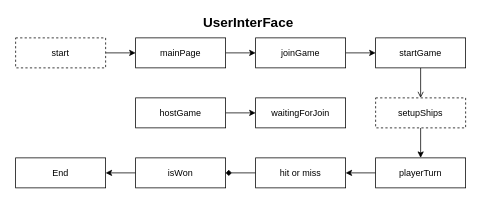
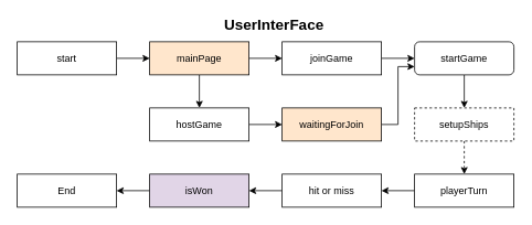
- <mxCell id="3" value="start" style="rounded=0;whiteSpace=wrap;html=1;dashed=1;" vertex="1" parent="1"><mxGeometry x="20" y="50" width="120" height="40" as="geometry" /></mxCell>
+ <mxCell id="3" value="start" style="rounded=0;whiteSpace=wrap;html=1;" vertex="1" parent="1"><mxGeometry x="20" y="50" width="120" height="40" as="geometry" /></mxCell>
- <mxCell id="8" value="mainPage" style="rounded=0;whiteSpace=wrap;html=1;" vertex="1" parent="1"><mxGeometry x="180" y="50" width="120" height="40" as="geometry" /></mxCell>
+ <mxCell id="8" value="mainPage" style="rounded=0;whiteSpace=wrap;html=1;fillColor=#ffe6cc;" vertex="1" parent="1"><mxGeometry x="180" y="50" width="120" height="40" as="geometry" /></mxCell>
- <mxCell id="12" value="startGame" style="rounded=0;whiteSpace=wrap;html=1;" vertex="1" parent="1"><mxGeometry x="500" y="50" width="120" height="40" as="geometry" /></mxCell>
+ <mxCell id="12" value="startGame" style="whiteSpace=wrap;html=1;rounded=1;" vertex="1" parent="1"><mxGeometry x="500" y="50" width="120" height="40" as="geometry" /></mxCell>
+ <mxCell id="6" style="edgeStyle=orthogonalEdgeStyle;rounded=0;orthogonalLoop=1;jettySize=auto;html=1;entryX=0.5;entryY=0;entryDx=0;entryDy=0;" edge="1" parent="1" source="8" target="5"><mxGeometry relative="1" as="geometry" /></mxCell>
+ <mxCell id="13" style="edgeStyle=orthogonalEdgeStyle;rounded=0;orthogonalLoop=1;jettySize=auto;html=1;entryX=0;entryY=0.75;entryDx=0;entryDy=0;" edge="1" parent="1" source="14" target="12"><mxGeometry relative="1" as="geometry" /></mxCell>
- <mxCell id="11" style="edgeStyle=orthogonalEdgeStyle;rounded=0;orthogonalLoop=1;jettySize=auto;html=1;entryX=0.5;entryY=0;entryDx=0;entryDy=0;endArrow=open;" edge="1" parent="1" source="12" target="16"><mxGeometry relative="1" as="geometry" /></mxCell>
+ <mxCell id="11" style="edgeStyle=orthogonalEdgeStyle;rounded=0;orthogonalLoop=1;jettySize=auto;html=1;entryX=0.5;entryY=0;entryDx=0;entryDy=0;" edge="1" parent="1" source="12" target="16"><mxGeometry relative="1" as="geometry" /></mxCell>
- <mxCell id="14" value="waitingForJoin" style="rounded=0;whiteSpace=wrap;html=1;" vertex="1" parent="1"><mxGeometry x="340" y="130" width="120" height="40" as="geometry" /></mxCell>
+ <mxCell id="14" value="waitingForJoin" style="rounded=0;whiteSpace=wrap;html=1;fillColor=#ffe6cc;" vertex="1" parent="1"><mxGeometry x="340" y="130" width="120" height="40" as="geometry" /></mxCell>
- <mxCell id="15" style="edgeStyle=orthogonalEdgeStyle;rounded=0;orthogonalLoop=1;jettySize=auto;html=1;entryX=0.5;entryY=0;entryDx=0;entryDy=0;" edge="1" parent="1" source="16" target="18"><mxGeometry relative="1" as="geometry" /></mxCell>
+ <mxCell id="15" style="edgeStyle=orthogonalEdgeStyle;rounded=0;orthogonalLoop=1;jettySize=auto;html=1;entryX=0.5;entryY=0;entryDx=0;entryDy=0;dashed=1;" edge="1" parent="1" source="16" target="18"><mxGeometry relative="1" as="geometry" /></mxCell>
- <mxCell id="22" value="isWon" style="rounded=0;whiteSpace=wrap;html=1;" vertex="1" parent="1"><mxGeometry x="180" y="210" width="120" height="40" as="geometry" /></mxCell>
+ <mxCell id="22" value="isWon" style="rounded=0;whiteSpace=wrap;html=1;fillColor=#e1d5e7;" vertex="1" parent="1"><mxGeometry x="180" y="210" width="120" height="40" as="geometry" /></mxCell>
- <mxCell id="19" style="edgeStyle=orthogonalEdgeStyle;rounded=0;orthogonalLoop=1;jettySize=auto;html=1;exitX=0;exitY=0.5;exitDx=0;exitDy=0;entryX=1;entryY=0.5;entryDx=0;entryDy=0;endArrow=diamond;" edge="1" parent="1" source="20" target="22"><mxGeometry relative="1" as="geometry" /></mxCell>
+ <mxCell id="19" style="edgeStyle=orthogonalEdgeStyle;rounded=0;orthogonalLoop=1;jettySize=auto;html=1;exitX=0;exitY=0.5;exitDx=0;exitDy=0;entryX=1;entryY=0.5;entryDx=0;entryDy=0;" edge="1" parent="1" source="20" target="22"><mxGeometry relative="1" as="geometry" /></mxCell>
